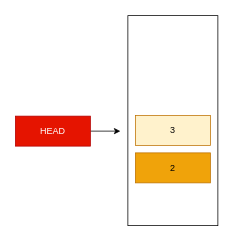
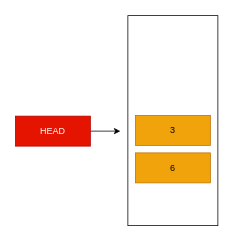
- <mxCell id="4" value="3" style="rounded=0;whiteSpace=wrap;html=1;fillColor=#fff2cc;strokeColor=#BD7000;fontColor=#000000;" vertex="1" parent="1"><mxGeometry x="180" y="153" width="100" height="40" as="geometry" /></mxCell>
+ <mxCell id="4" value="3" style="rounded=0;whiteSpace=wrap;html=1;fillColor=#f0a30a;strokeColor=#BD7000;fontColor=#000000;" vertex="1" parent="1"><mxGeometry x="180" y="153" width="100" height="40" as="geometry" /></mxCell>
- <mxCell id="3" value="2" style="rounded=0;whiteSpace=wrap;html=1;fillColor=#f0a30a;strokeColor=#BD7000;fontColor=#000000;" vertex="1" parent="1"><mxGeometry x="180" y="203" width="100" height="40" as="geometry" /></mxCell>
+ <mxCell id="3" value="6" style="rounded=0;whiteSpace=wrap;html=1;fillColor=#f0a30a;strokeColor=#BD7000;fontColor=#000000;" vertex="1" parent="1"><mxGeometry x="180" y="203" width="100" height="40" as="geometry" /></mxCell>
